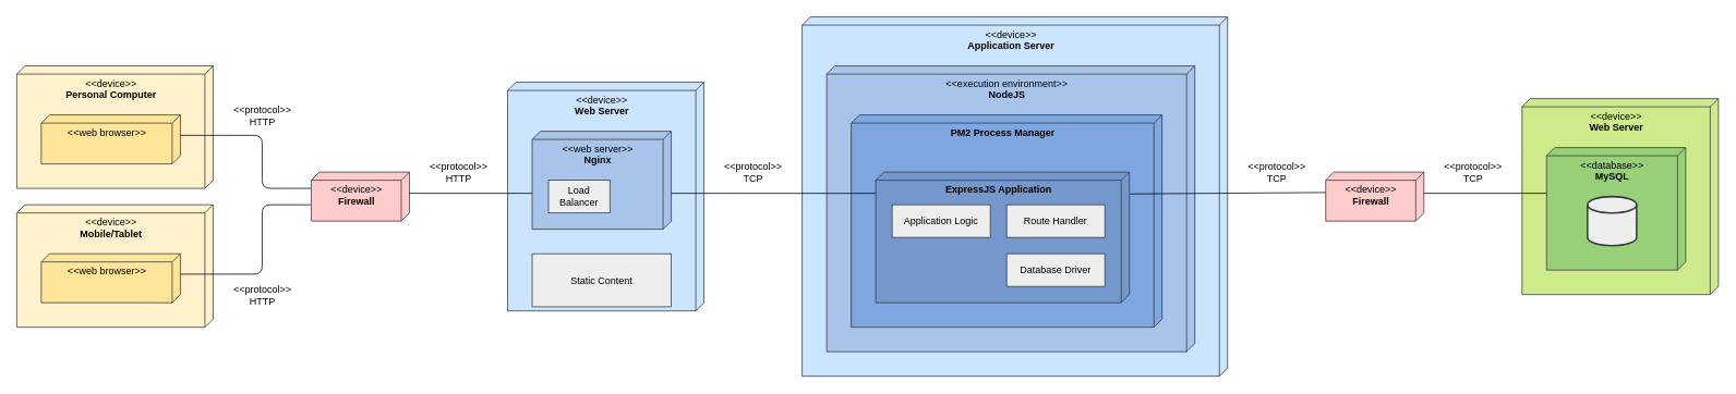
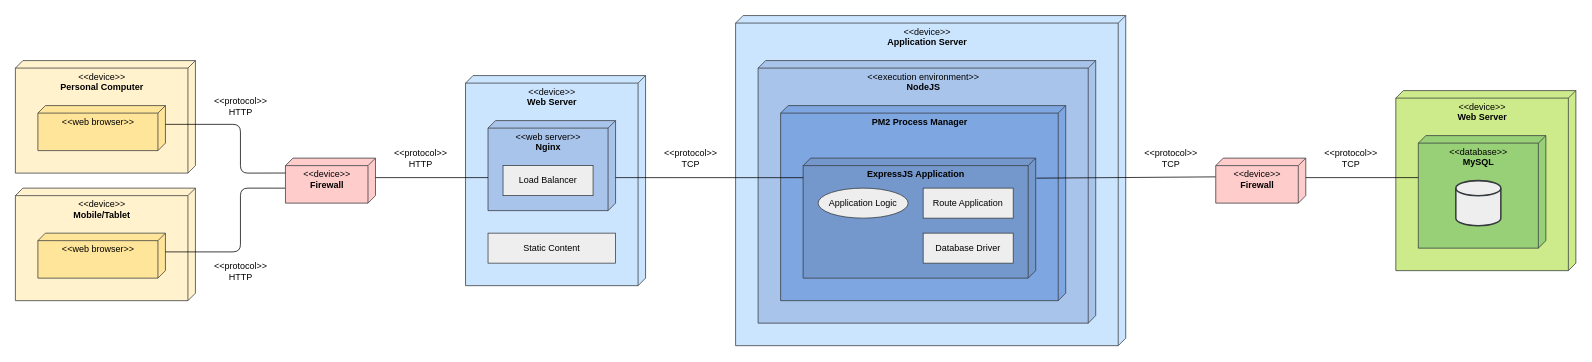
- <mxCell id="11" value="Load Balancer" style="rounded=0;whiteSpace=wrap;html=1;align=center;fillColor=#eeeeee;strokeColor=#36393d;" vertex="1" parent="8"><mxGeometry x="50" y="120" width="75" height="40" as="geometry" /></mxCell>
+ <mxCell id="11" value="Load Balancer" style="rounded=0;whiteSpace=wrap;html=1;align=center;fillColor=#eeeeee;strokeColor=#36393d;" vertex="1" parent="8"><mxGeometry x="50" y="120" width="120" height="40" as="geometry" /></mxCell>
- <mxCell id="19" value="Application Logic" style="rounded=0;whiteSpace=wrap;html=1;align=center;fillColor=#eeeeee;strokeColor=#36393d;" vertex="1" parent="18"><mxGeometry width="120" height="40" as="geometry" /></mxCell>
+ <mxCell id="19" value="Application Logic" style="ellipse;whiteSpace=wrap;html=1;align=center;fillColor=#eeeeee;strokeColor=#36393d;" vertex="1" parent="18"><mxGeometry width="120" height="40" as="geometry" /></mxCell>
- <mxCell id="20" value="Route Handler" style="rounded=0;whiteSpace=wrap;html=1;align=center;fillColor=#eeeeee;strokeColor=#36393d;" vertex="1" parent="18"><mxGeometry x="140" width="120" height="40" as="geometry" /></mxCell>
+ <mxCell id="20" value="Route Application" style="rounded=0;whiteSpace=wrap;html=1;align=center;fillColor=#eeeeee;strokeColor=#36393d;" vertex="1" parent="18"><mxGeometry x="140" width="120" height="40" as="geometry" /></mxCell>
- <mxCell id="12" value="Static Content" style="rounded=0;whiteSpace=wrap;html=1;align=center;fillColor=#eeeeee;strokeColor=#36393d;" vertex="1" parent="8"><mxGeometry x="30" y="210" width="170" height="65" as="geometry" /></mxCell>
+ <mxCell id="12" value="Static Content" style="rounded=0;whiteSpace=wrap;html=1;align=center;fillColor=#eeeeee;strokeColor=#36393d;" vertex="1" parent="8"><mxGeometry x="30" y="210" width="170" height="40" as="geometry" /></mxCell>
